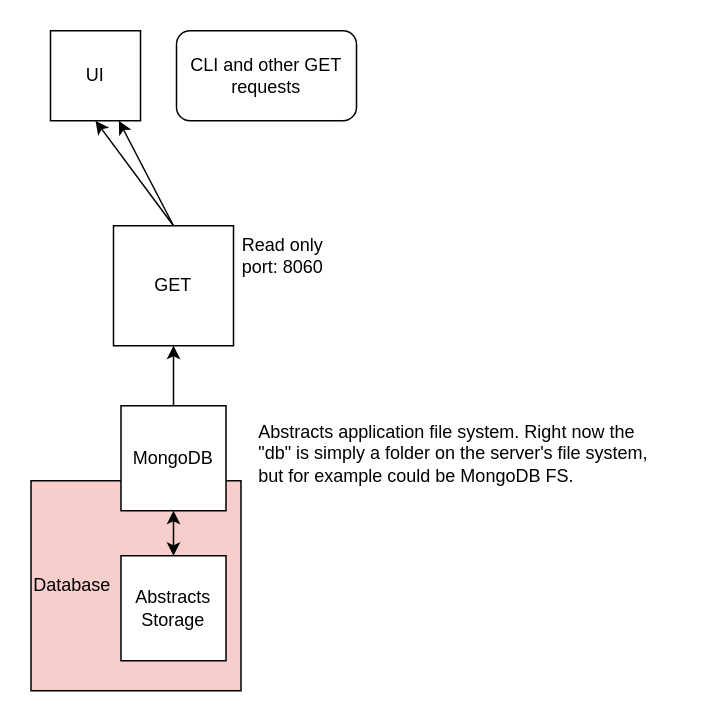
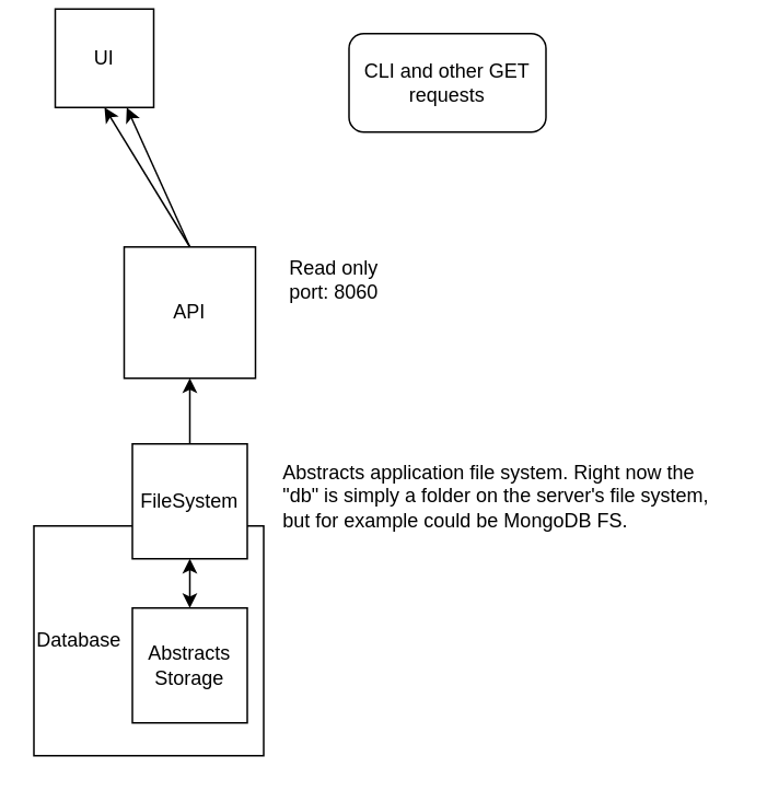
- <mxCell id="2" value="UI" style="whiteSpace=wrap;html=1;aspect=fixed;" vertex="1" parent="1"><mxGeometry x="33" y="20" width="60" height="60" as="geometry" /></mxCell>
+ <mxCell id="2" value="UI" style="whiteSpace=wrap;html=1;aspect=fixed;" vertex="1" parent="1"><mxGeometry x="33" y="5" width="60" height="60" as="geometry" /></mxCell>
- <mxCell id="6" value="CLI and other GET requests" style="rounded=1;whiteSpace=wrap;html=1;" vertex="1" parent="1"><mxGeometry x="117" y="20" width="120" height="60" as="geometry" /></mxCell>
+ <mxCell id="6" value="CLI and other GET requests" style="rounded=1;whiteSpace=wrap;html=1;" vertex="1" parent="1"><mxGeometry x="212" y="20" width="120" height="60" as="geometry" /></mxCell>
- <mxCell id="12" value="&lt;div&gt;Read only&lt;/div&gt;&lt;div&gt;port: 8060&lt;br&gt;&lt;/div&gt;" style="text;html=1;strokeColor=none;fillColor=none;align=left;verticalAlign=middle;whiteSpace=wrap;rounded=0;" vertex="1" parent="1"><mxGeometry x="159" y="151" width="73" height="37" as="geometry" /></mxCell>
+ <mxCell id="12" value="&lt;div&gt;Read only&lt;/div&gt;&lt;div&gt;port: 8060&lt;br&gt;&lt;/div&gt;" style="text;html=1;strokeColor=none;fillColor=none;align=left;verticalAlign=middle;whiteSpace=wrap;rounded=0;" vertex="1" parent="1"><mxGeometry x="174" y="151" width="73" height="37" as="geometry" /></mxCell>
- <mxCell id="3" value="GET" style="whiteSpace=wrap;html=1;aspect=fixed;" vertex="1" parent="1"><mxGeometry x="75" y="150" width="80" height="80" as="geometry" /></mxCell>
+ <mxCell id="3" value="API" style="whiteSpace=wrap;html=1;aspect=fixed;" vertex="1" parent="1"><mxGeometry x="75" y="150" width="80" height="80" as="geometry" /></mxCell>
- <mxCell id="5" value="MongoDB" style="whiteSpace=wrap;html=1;aspect=fixed;" vertex="1" parent="1"><mxGeometry x="80" y="270" width="70" height="70" as="geometry" /></mxCell>
+ <mxCell id="5" value="FileSystem" style="whiteSpace=wrap;html=1;aspect=fixed;" vertex="1" parent="1"><mxGeometry x="80" y="270" width="70" height="70" as="geometry" /></mxCell>
- <mxCell id="4" value="Database" style="whiteSpace=wrap;html=1;aspect=fixed;align=left;fillColor=#f8cecc;" vertex="1" parent="1"><mxGeometry x="20" y="320" width="140" height="140" as="geometry" /></mxCell>
+ <mxCell id="4" value="Database" style="whiteSpace=wrap;html=1;aspect=fixed;align=left;" vertex="1" parent="1"><mxGeometry x="20" y="320" width="140" height="140" as="geometry" /></mxCell>
